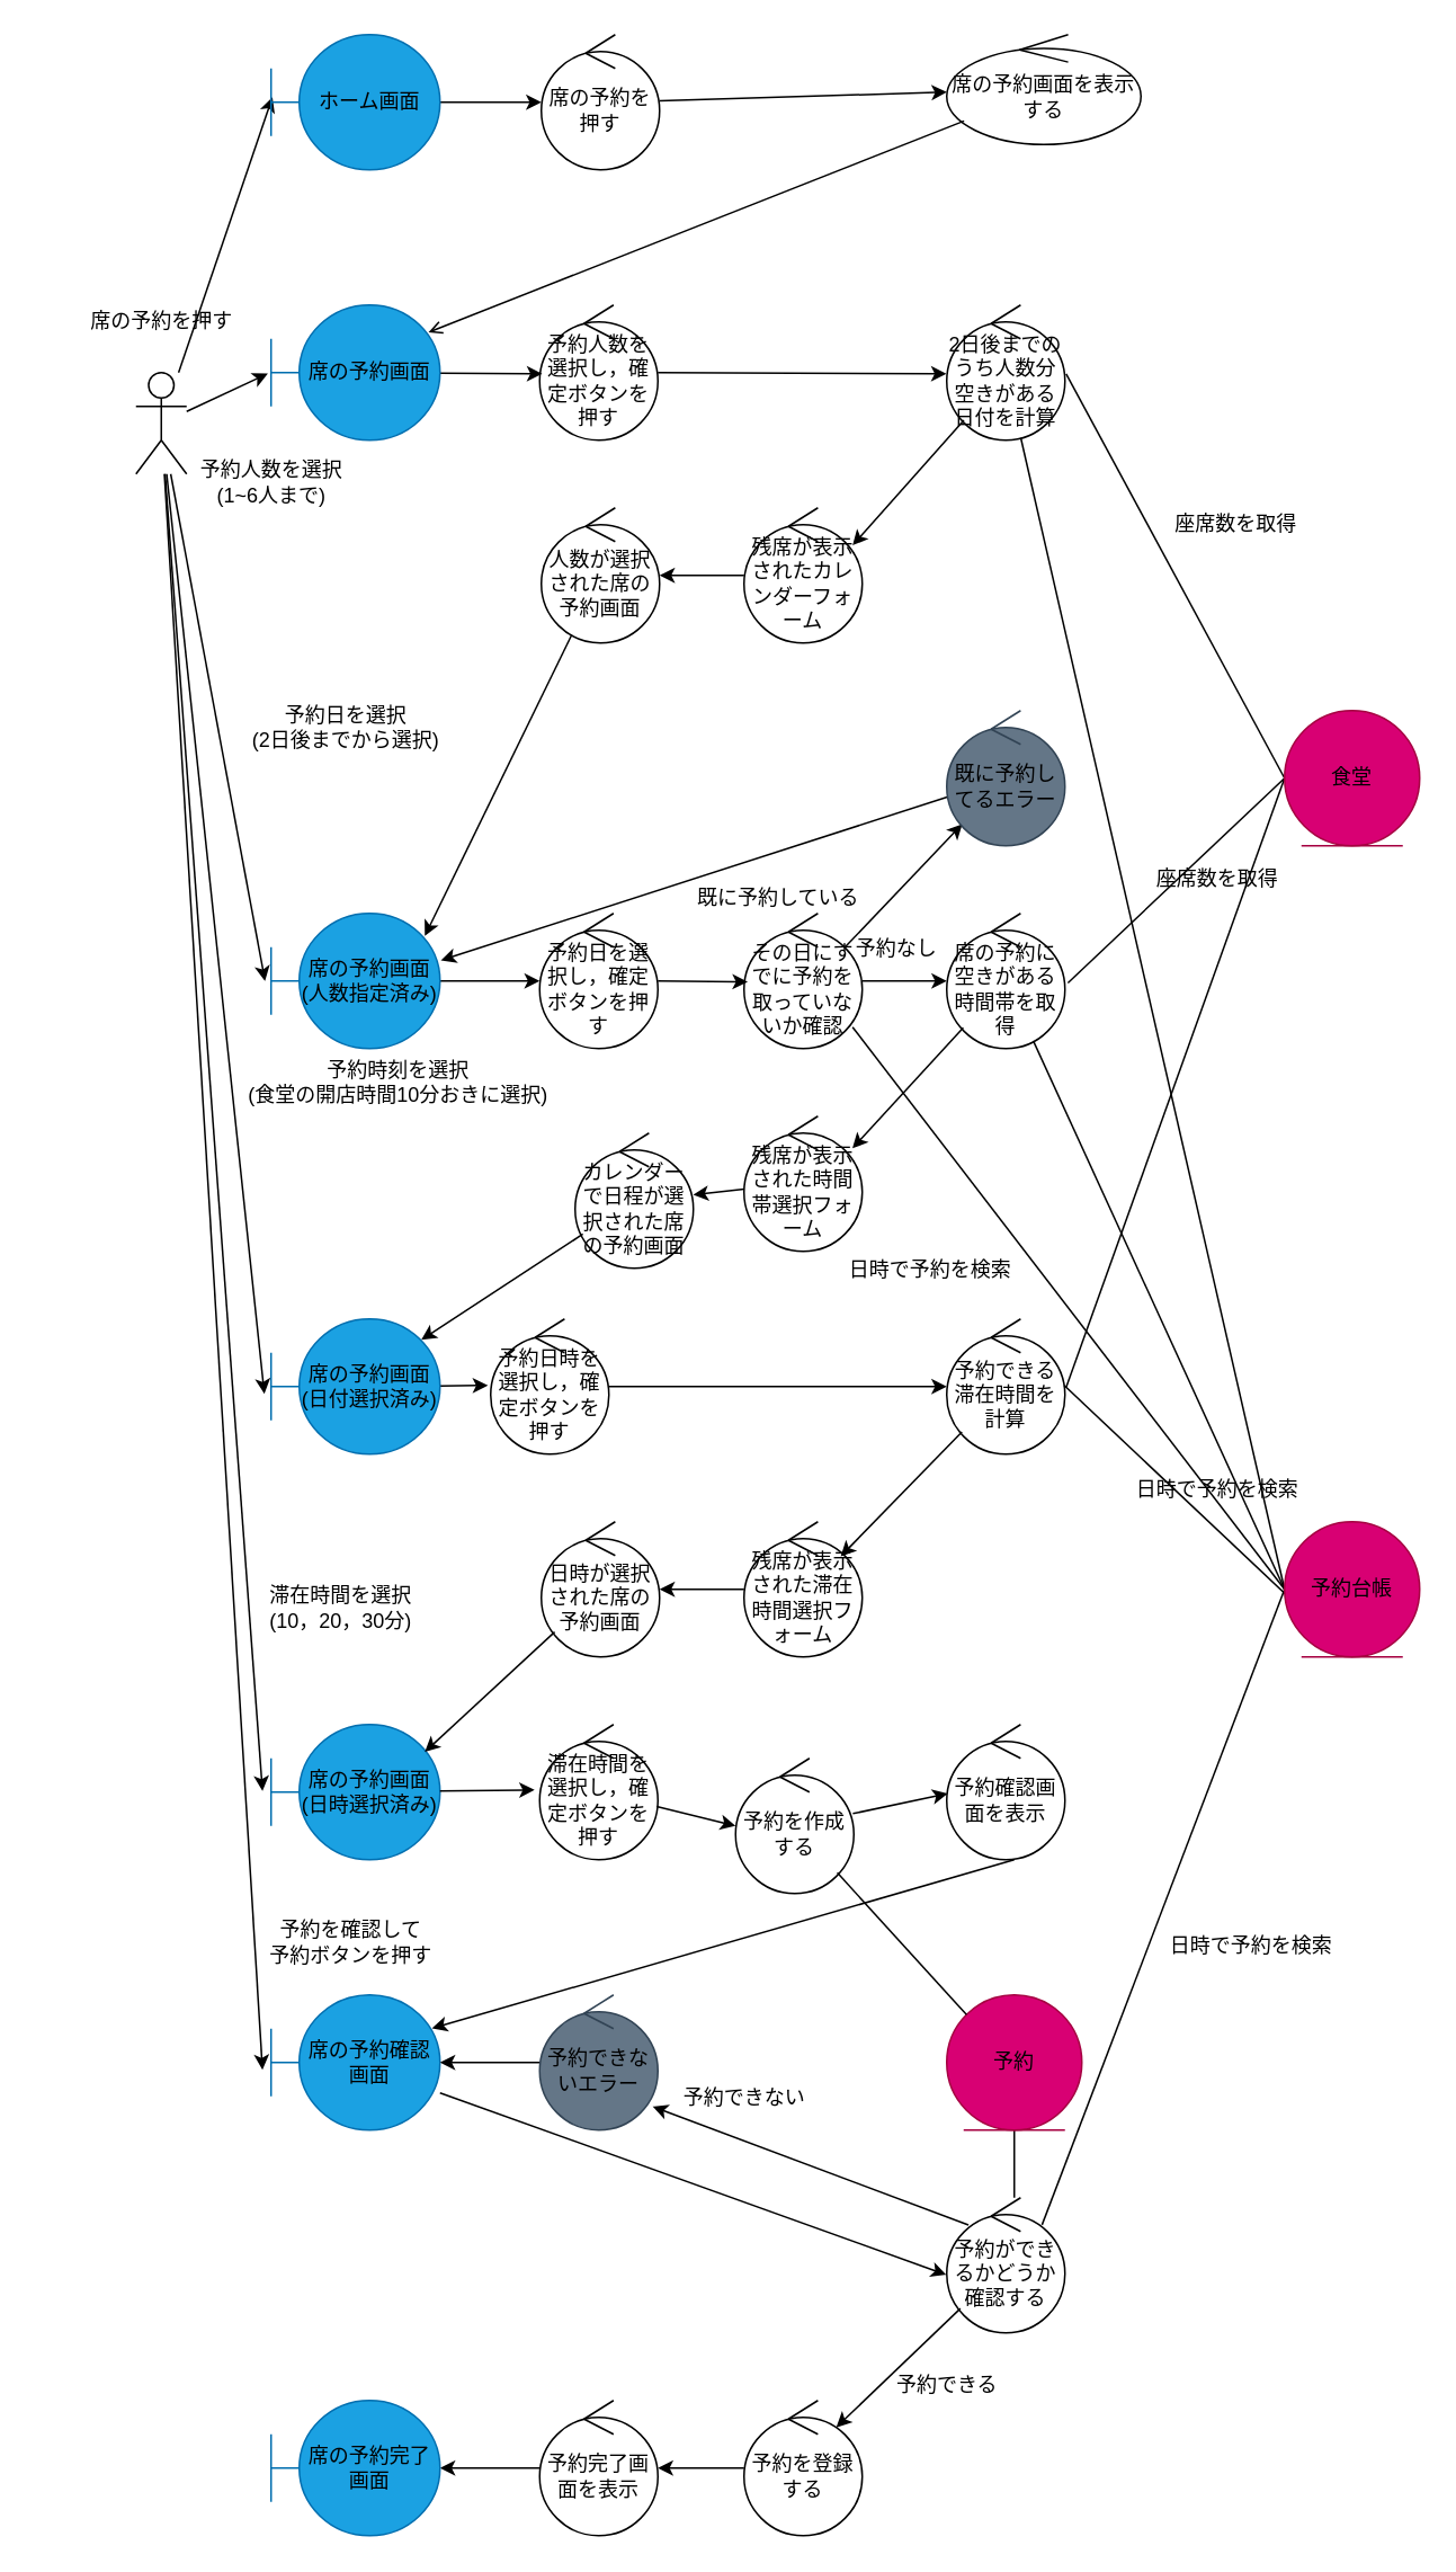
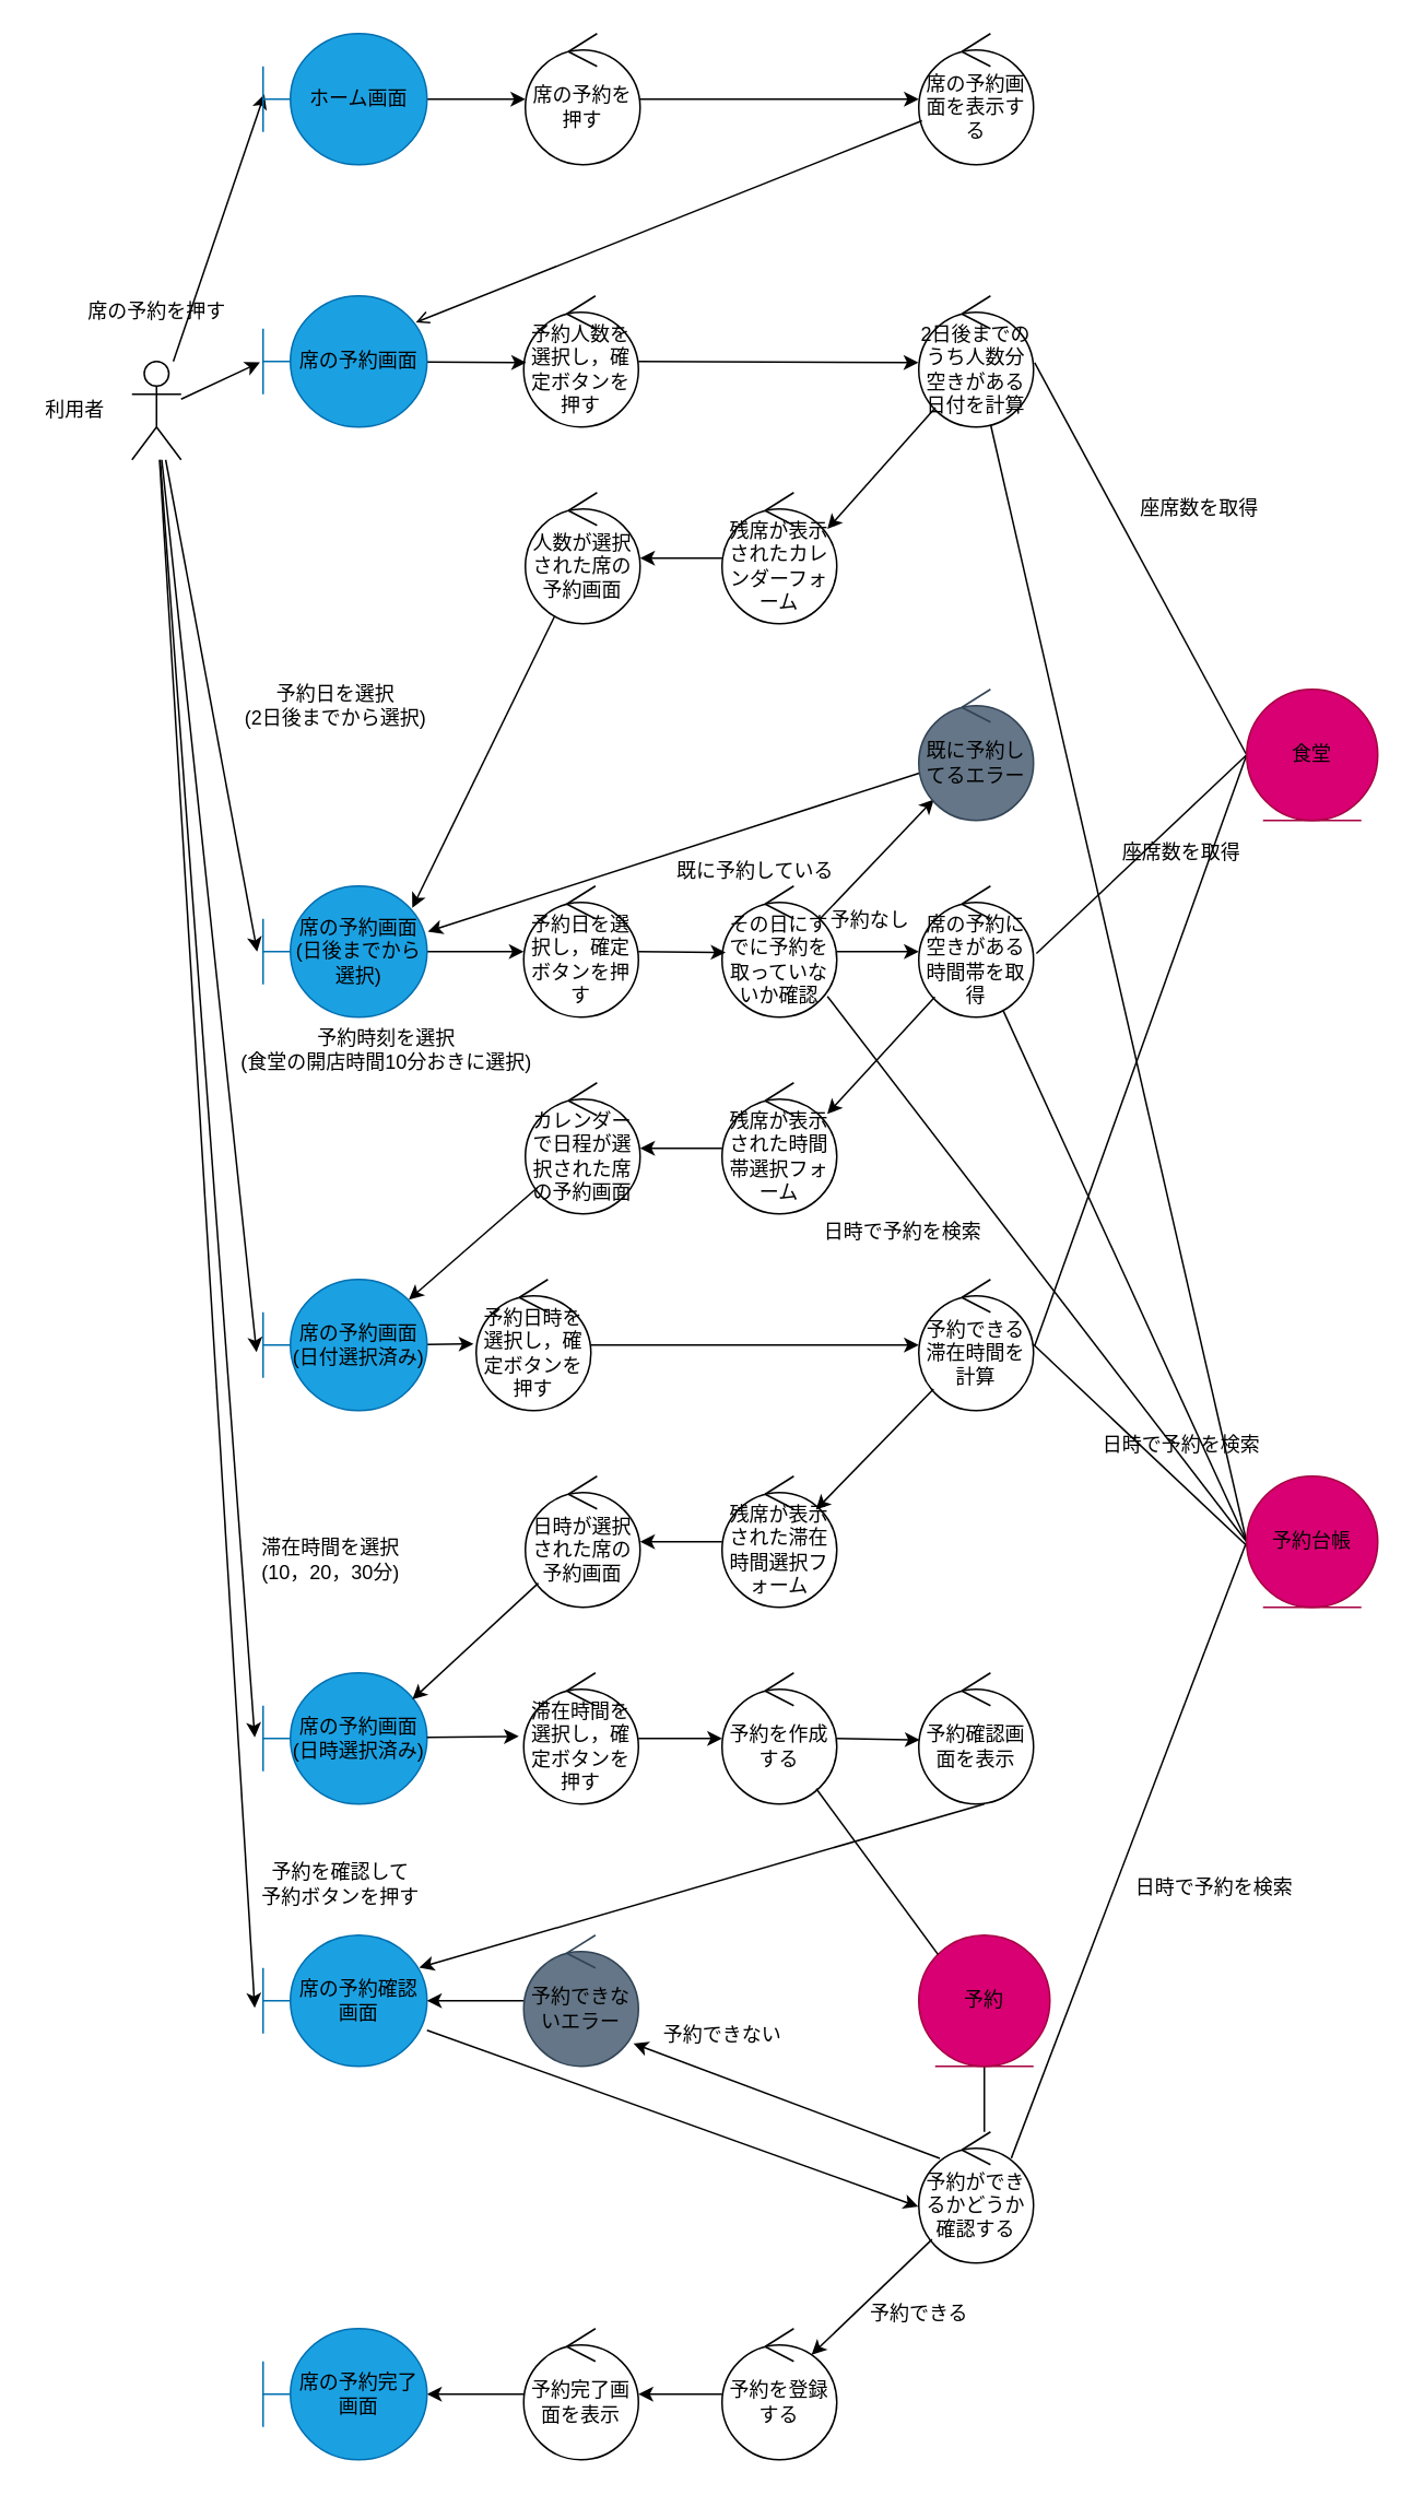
- <mxCell id="16" value="席の予約画面を表示する" style="ellipse;shape=umlControl;whiteSpace=wrap;html=1;fontColor=#000000;strokeColor=#000000;fillColor=none;" vertex="1" parent="1"><mxGeometry x="560" y="20" width="115" height="65" as="geometry" /></mxCell>
+ <mxCell id="16" value="席の予約画面を表示する" style="ellipse;shape=umlControl;whiteSpace=wrap;html=1;fontColor=#000000;strokeColor=#000000;fillColor=none;" vertex="1" parent="1"><mxGeometry x="560" y="20" width="70" height="80" as="geometry" /></mxCell>
+ <mxCell id="54" value="利用者" style="text;html=1;align=center;verticalAlign=middle;resizable=0;points=[];autosize=1;strokeColor=none;fillColor=none;fontColor=#000000;" vertex="1" parent="1"><mxGeometry x="20" y="240" width="50" height="20" as="geometry" /></mxCell>
- <mxCell id="29" value="予約人数を選択&lt;br&gt;(1~6人まで)" style="text;html=1;align=center;verticalAlign=middle;resizable=0;points=[];autosize=1;strokeColor=none;fillColor=none;fontColor=#000000;" vertex="1" parent="1"><mxGeometry x="110" y="270" width="100" height="30" as="geometry" /></mxCell>
- <mxCell id="51" value="&lt;font color=&quot;#000000&quot;&gt;席の予約画面&lt;br&gt;(人数指定済み)&lt;br&gt;&lt;/font&gt;" style="shape=umlBoundary;whiteSpace=wrap;html=1;fillColor=#1ba1e2;fontColor=#ffffff;strokeColor=#006EAF;" vertex="1" parent="1"><mxGeometry x="160.01" y="540" width="100" height="80" as="geometry" /></mxCell>
+ <mxCell id="51" value="&lt;font color=&quot;#000000&quot;&gt;席の予約画面&lt;br&gt;(日後までから選択)&lt;br&gt;&lt;/font&gt;" style="shape=umlBoundary;whiteSpace=wrap;html=1;fillColor=#1ba1e2;fontColor=#ffffff;strokeColor=#006EAF;" vertex="1" parent="1"><mxGeometry x="160.01" y="540" width="100" height="80" as="geometry" /></mxCell>
- <mxCell id="35" value="カレンダーで日程が選択された席の予約画面" style="ellipse;shape=umlControl;whiteSpace=wrap;html=1;labelBackgroundColor=none;fontFamily=Helvetica;fontSize=12;fontColor=#000000;fillColor=none;gradientColor=none;strokeColor=#000000;" vertex="1" parent="1"><mxGeometry x="340" y="670" width="70" height="80" as="geometry" /></mxCell>
+ <mxCell id="35" value="カレンダーで日程が選択された席の予約画面" style="ellipse;shape=umlControl;whiteSpace=wrap;html=1;labelBackgroundColor=none;fontFamily=Helvetica;fontSize=12;fontColor=#000000;fillColor=none;gradientColor=none;strokeColor=#000000;" vertex="1" parent="1"><mxGeometry x="320" y="660" width="70" height="80" as="geometry" /></mxCell>
- <mxCell id="96" value="予約を作成する" style="ellipse;shape=umlControl;whiteSpace=wrap;html=1;fontColor=#000000;strokeColor=#000000;fillColor=none;" vertex="1" parent="1"><mxGeometry x="435" y="1040" width="70" height="80" as="geometry" /></mxCell>
+ <mxCell id="96" value="予約を作成する" style="ellipse;shape=umlControl;whiteSpace=wrap;html=1;fontColor=#000000;strokeColor=#000000;fillColor=none;" vertex="1" parent="1"><mxGeometry x="440" y="1020" width="70" height="80" as="geometry" /></mxCell>
